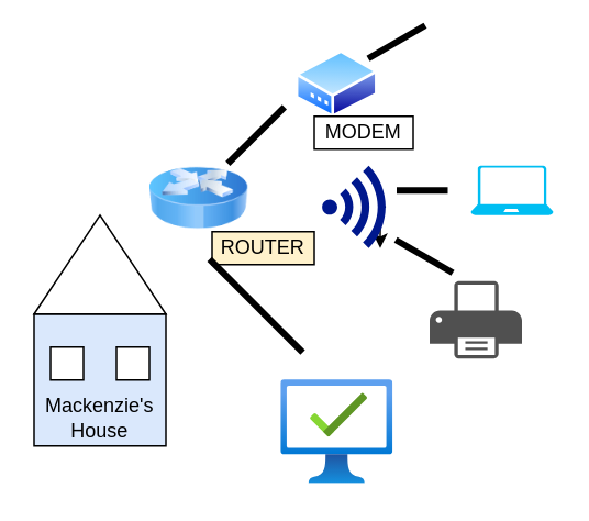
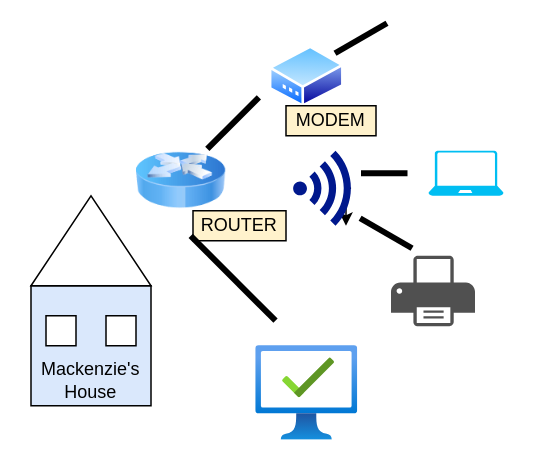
- <mxCell id="11" value="MODEM" style="rounded=0;whiteSpace=wrap;html=1;" vertex="1" parent="1"><mxGeometry x="190" y="70" width="60" height="20" as="geometry" /></mxCell>
+ <mxCell id="11" value="MODEM" style="rounded=0;whiteSpace=wrap;html=1;fillColor=#fff2cc;" vertex="1" parent="1"><mxGeometry x="190" y="70" width="60" height="20" as="geometry" /></mxCell>
